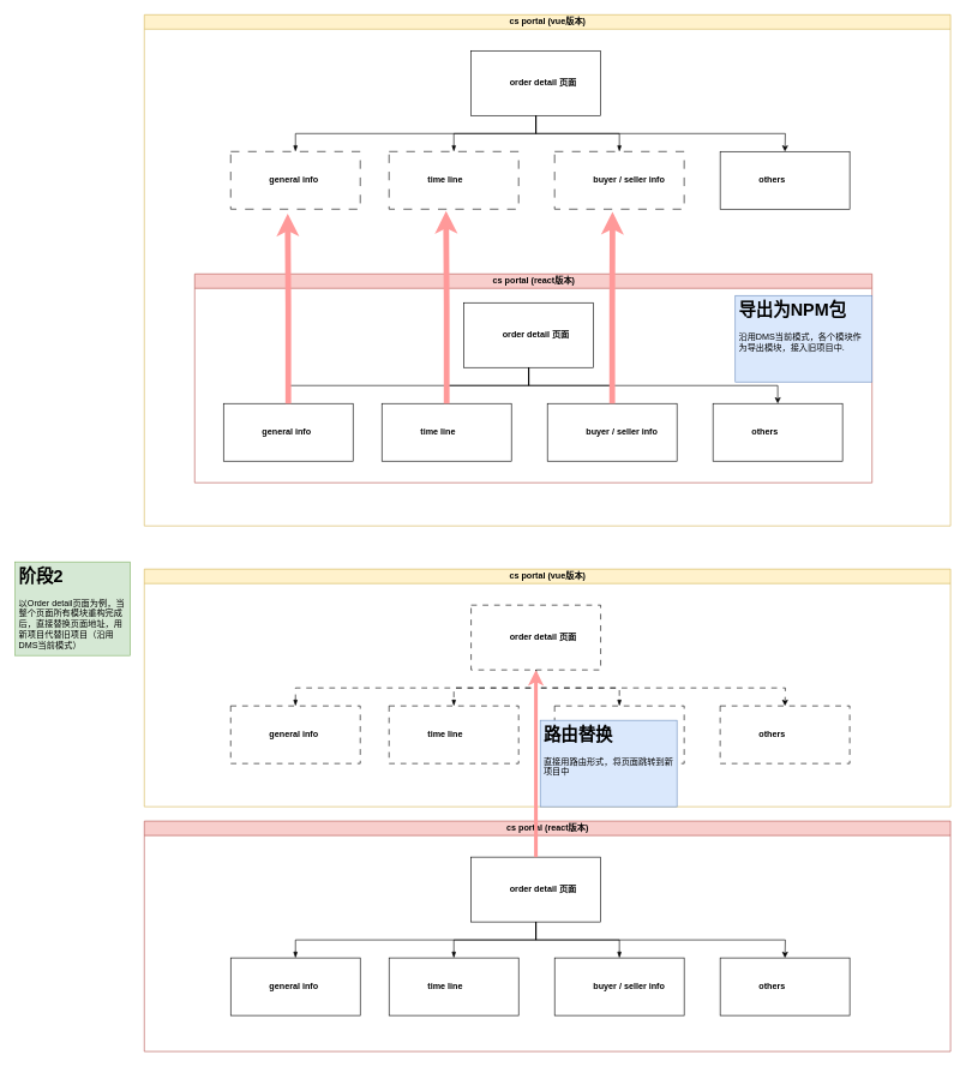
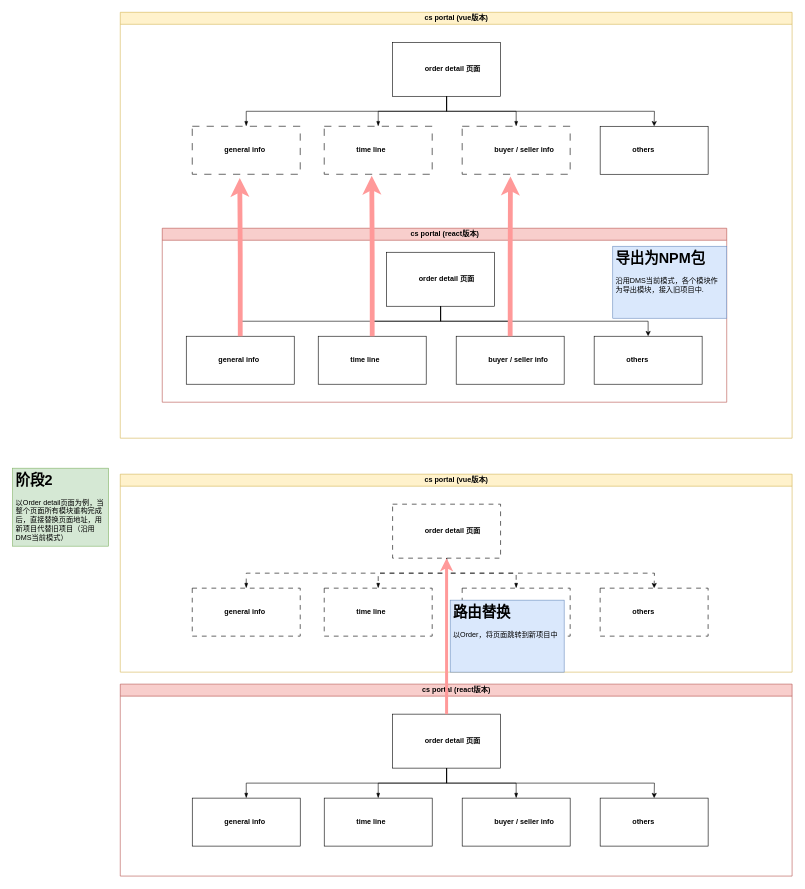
- <mxCell id="53" value="&lt;h1&gt;路由替换&lt;/h1&gt;&lt;p&gt;直接用路由形式，将页面跳转到新项目中&lt;/p&gt;" style="text;html=1;strokeColor=#6c8ebf;fillColor=#dae8fc;spacing=5;spacingTop=-20;whiteSpace=wrap;overflow=hidden;rounded=0;" vertex="1" parent="37"><mxGeometry x="550" y="210" width="190" height="120" as="geometry" /></mxCell>
+ <mxCell id="53" value="&lt;h1&gt;路由替换&lt;/h1&gt;&lt;p&gt;以Order，将页面跳转到新项目中&lt;/p&gt;" style="text;html=1;strokeColor=#6c8ebf;fillColor=#dae8fc;spacing=5;spacingTop=-20;whiteSpace=wrap;overflow=hidden;rounded=0;" vertex="1" parent="37"><mxGeometry x="550" y="210" width="190" height="120" as="geometry" /></mxCell>
